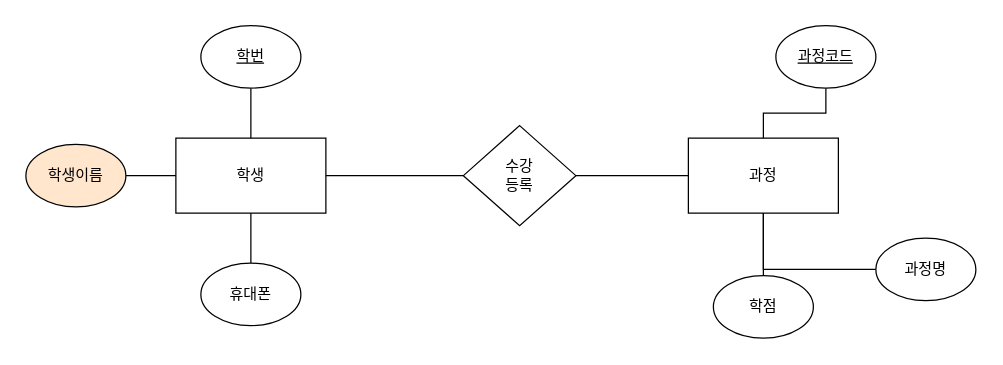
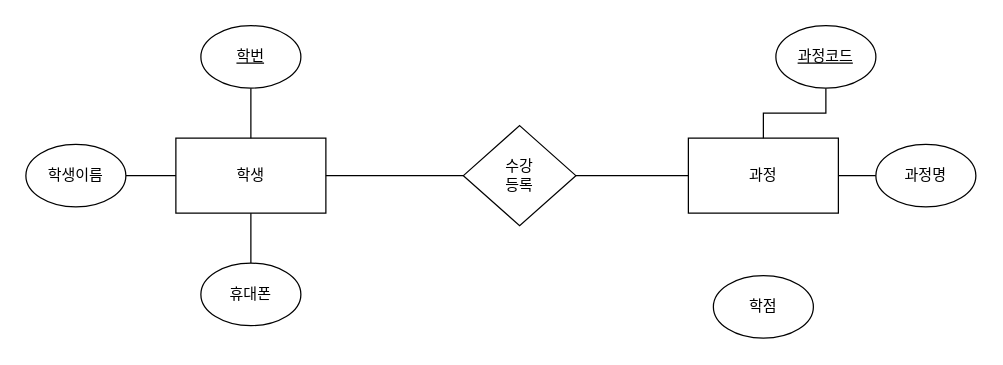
- <mxCell id="11" value="학생이름" style="ellipse;whiteSpace=wrap;html=1;fillColor=#ffe6cc;" vertex="1" parent="1"><mxGeometry x="20" y="115" width="80" height="50" as="geometry" /></mxCell>
+ <mxCell id="11" value="학생이름" style="ellipse;whiteSpace=wrap;html=1;" vertex="1" parent="1"><mxGeometry x="20" y="115" width="80" height="50" as="geometry" /></mxCell>
- <mxCell id="17" value="과정명" style="ellipse;whiteSpace=wrap;html=1;" vertex="1" parent="1"><mxGeometry x="700" y="190" width="80" height="50" as="geometry" /></mxCell>
+ <mxCell id="17" value="과정명" style="ellipse;whiteSpace=wrap;html=1;" vertex="1" parent="1"><mxGeometry x="700" y="115" width="80" height="50" as="geometry" /></mxCell>
- <mxCell id="18" value="" style="edgeStyle=orthogonalEdgeStyle;rounded=0;orthogonalLoop=1;jettySize=auto;html=1;endArrow=none;endFill=0;" edge="1" parent="1" source="19" target="3"><mxGeometry relative="1" as="geometry" /></mxCell>
